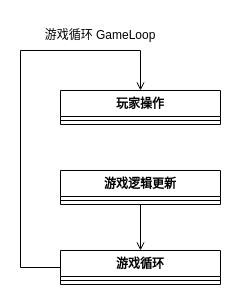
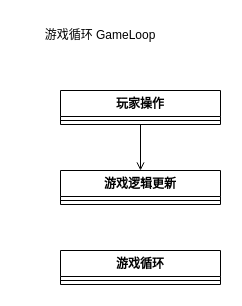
- <mxCell id="8" style="edgeStyle=orthogonalEdgeStyle;rounded=0;orthogonalLoop=1;jettySize=auto;html=1;entryX=0.5;entryY=0;entryDx=0;entryDy=0;exitX=0;exitY=0.5;exitDx=0;exitDy=0;endArrow=open;endFill=0;" edge="1" parent="1" source="9" target="3"><mxGeometry relative="1" as="geometry"><Array as="points"><mxPoint x="20" y="267" /><mxPoint x="20" y="50" /><mxPoint x="140" y="50" /></Array></mxGeometry></mxCell>
+ <mxCell id="2" style="edgeStyle=none;rounded=0;orthogonalLoop=1;jettySize=auto;html=1;entryX=0.5;entryY=0;entryDx=0;entryDy=0;endArrow=open;endFill=0;" edge="1" parent="1" source="3" target="6"><mxGeometry relative="1" as="geometry" /></mxCell>
- <mxCell id="5" style="edgeStyle=none;rounded=0;orthogonalLoop=1;jettySize=auto;html=1;entryX=0.5;entryY=0;entryDx=0;entryDy=0;endArrow=open;endFill=0;" edge="1" parent="1" source="6" target="9"><mxGeometry relative="1" as="geometry" /></mxCell>
